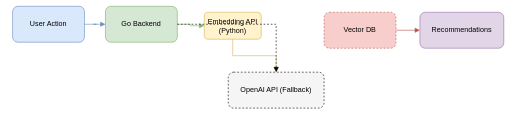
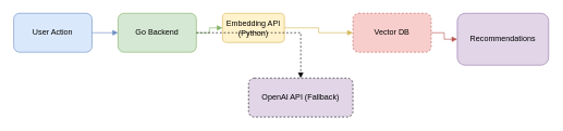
- <mxCell id="2" value="User Action" style="rounded=1;whiteSpace=wrap;html=1;fillColor=#dae8fc;strokeColor=#6c8ebf;" vertex="1" parent="1"><mxGeometry x="20" y="10" width="120" height="60" as="geometry" /></mxCell>
+ <mxCell id="2" value="User Action" style="rounded=1;whiteSpace=wrap;html=1;fillColor=#dae8fc;strokeColor=#6c8ebf;" vertex="1" parent="1"><mxGeometry x="20" y="20" width="120" height="60" as="geometry" /></mxCell>
- <mxCell id="3" value="Go Backend" style="rounded=1;whiteSpace=wrap;html=1;fillColor=#d5e8d4;strokeColor=#82b366;" vertex="1" parent="1"><mxGeometry x="175" y="10" width="120" height="60" as="geometry" /></mxCell>
+ <mxCell id="3" value="Go Backend" style="rounded=1;whiteSpace=wrap;html=1;fillColor=#d5e8d4;strokeColor=#82b366;" vertex="1" parent="1"><mxGeometry x="180" y="20" width="120" height="60" as="geometry" /></mxCell>
- <mxCell id="6" value="Recommendations" style="rounded=1;whiteSpace=wrap;html=1;fillColor=#e1d5e7;strokeColor=#9673a6;" vertex="1" parent="1"><mxGeometry x="700" y="20" width="140" height="60" as="geometry" /></mxCell>
+ <mxCell id="6" value="Recommendations" style="rounded=1;whiteSpace=wrap;html=1;fillColor=#e1d5e7;strokeColor=#9673a6;" vertex="1" parent="1"><mxGeometry x="700" y="20" width="140" height="80" as="geometry" /></mxCell>
- <mxCell id="9" style="edgeStyle=orthogonalEdgeStyle;rounded=0;orthogonalLoop=1;jettySize=auto;html=1;endArrow=block;endFill=1;strokeColor=#d6b656;" edge="1" parent="1" source="4" target="11"><mxGeometry relative="1" as="geometry" /></mxCell>
+ <mxCell id="9" style="edgeStyle=orthogonalEdgeStyle;rounded=0;orthogonalLoop=1;jettySize=auto;html=1;endArrow=block;endFill=1;strokeColor=#d6b656;" edge="1" parent="1" source="4" target="5"><mxGeometry relative="1" as="geometry" /></mxCell>
- <mxCell id="11" value="OpenAI API (Fallback)" style="rounded=1;whiteSpace=wrap;html=1;fillColor=#f5f5f5;strokeColor=#000000;dashed=1;" vertex="1" parent="1"><mxGeometry x="380" y="120" width="160" height="60" as="geometry" /></mxCell>
+ <mxCell id="11" value="OpenAI API (Fallback)" style="rounded=1;whiteSpace=wrap;html=1;fillColor=#e1d5e7;strokeColor=#000000;dashed=1;" vertex="1" parent="1"><mxGeometry x="380" y="120" width="160" height="60" as="geometry" /></mxCell>
